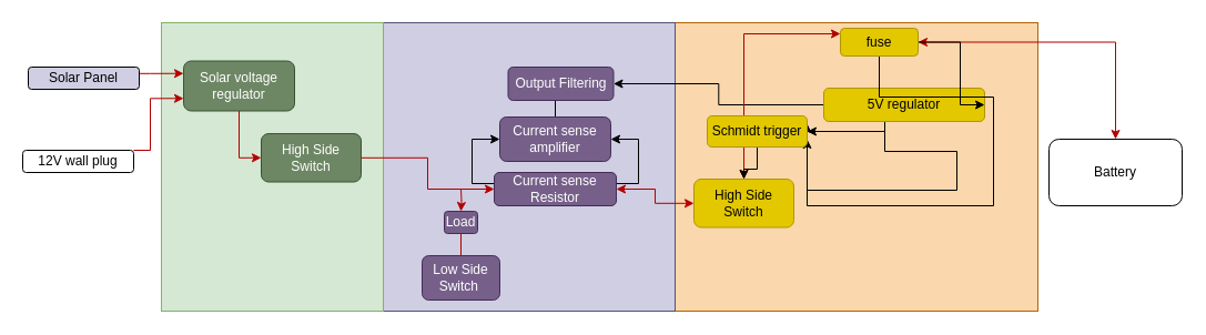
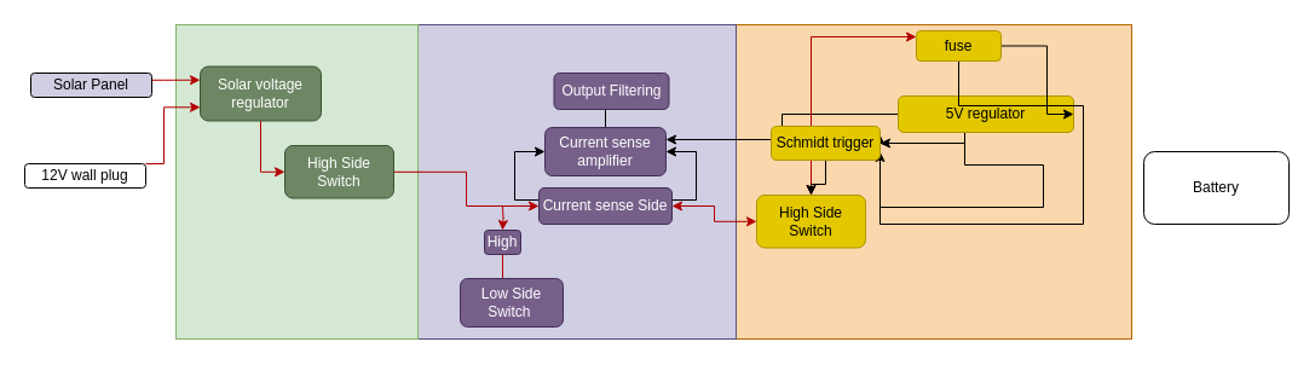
- <mxCell id="22" style="edgeStyle=orthogonalEdgeStyle;rounded=0;jumpStyle=none;jumpSize=10;orthogonalLoop=1;jettySize=auto;html=1;entryX=1;entryY=0.5;entryDx=0;entryDy=0;startArrow=classic;startFill=1;endArrow=classic;endFill=1;strokeWidth=1;fillColor=#e51400;strokeColor=#B20000;exitX=0.5;exitY=0;exitDx=0;exitDy=0;" parent="1" source="23" target="27" edge="1"><mxGeometry relative="1" as="geometry" /></mxCell>
- <mxCell id="20" style="edgeStyle=orthogonalEdgeStyle;rounded=0;orthogonalLoop=1;jettySize=auto;html=1;" edge="1" parent="1" source="21" target="32"><mxGeometry relative="1" as="geometry" /></mxCell>
+ <mxCell id="20" style="edgeStyle=orthogonalEdgeStyle;rounded=0;orthogonalLoop=1;jettySize=auto;html=1;entryX=1;entryY=0.25;entryDx=0;entryDy=0;" edge="1" parent="1" source="21" target="8"><mxGeometry relative="1" as="geometry" /></mxCell>
- <mxCell id="6" value="Current sense Resistor" style="rounded=1;whiteSpace=wrap;html=1;fillColor=#76608a;strokeColor=#432D57;fontColor=#ffffff;" parent="1" vertex="1"><mxGeometry x="445" y="155" width="110" height="30" as="geometry" /></mxCell>
+ <mxCell id="6" value="Current sense Side" style="rounded=1;whiteSpace=wrap;html=1;fillColor=#76608a;strokeColor=#432D57;fontColor=#ffffff;" parent="1" vertex="1"><mxGeometry x="445" y="155" width="110" height="30" as="geometry" /></mxCell>
- <mxCell id="11" value="Load" style="rounded=1;whiteSpace=wrap;html=1;fillColor=#76608a;strokeColor=#432D57;fontColor=#ffffff;" parent="1" vertex="1"><mxGeometry x="400" y="190" width="30" height="20" as="geometry" /></mxCell>
+ <mxCell id="11" value="High" style="rounded=1;whiteSpace=wrap;html=1;fillColor=#76608a;strokeColor=#432D57;fontColor=#ffffff;" parent="1" vertex="1"><mxGeometry x="400" y="190" width="30" height="20" as="geometry" /></mxCell>
- <mxCell id="12" value="Low Side Switch&amp;nbsp;" style="rounded=1;whiteSpace=wrap;html=1;fillColor=#76608a;strokeColor=#432D57;fontColor=#ffffff;" parent="1" vertex="1"><mxGeometry x="380" y="230" width="70" height="40" as="geometry" /></mxCell>
+ <mxCell id="12" value="Low Side Switch&amp;nbsp;" style="rounded=1;whiteSpace=wrap;html=1;fillColor=#76608a;strokeColor=#432D57;fontColor=#ffffff;" parent="1" vertex="1"><mxGeometry x="380" y="230" width="85" height="40" as="geometry" /></mxCell>
